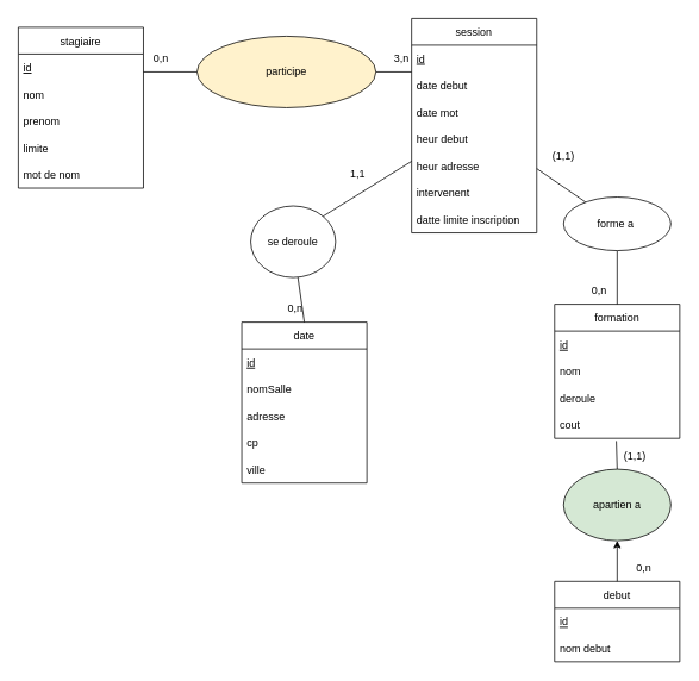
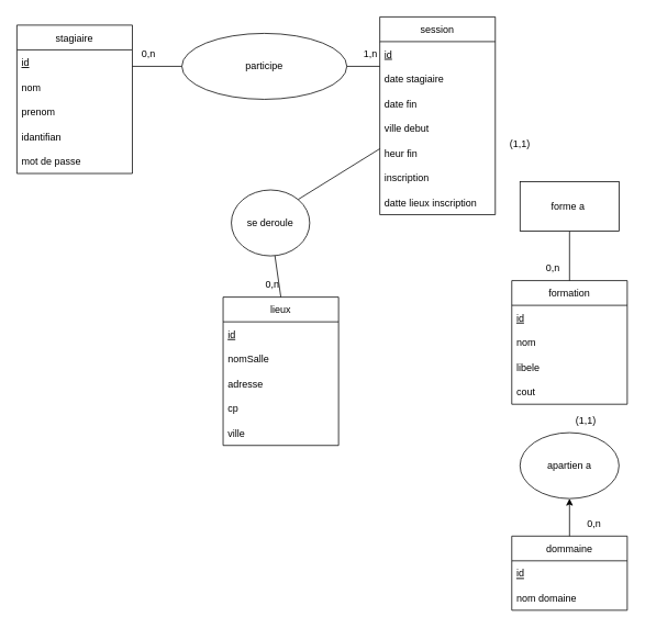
- <mxCell id="26" value="3,n" style="text;html=1;strokeColor=none;fillColor=none;align=center;verticalAlign=middle;whiteSpace=wrap;rounded=0;" parent="1" vertex="1"><mxGeometry x="419" y="50" width="60" height="30" as="geometry" /></mxCell>
+ <mxCell id="26" value="1,n" style="text;html=1;strokeColor=none;fillColor=none;align=center;verticalAlign=middle;whiteSpace=wrap;rounded=0;" parent="1" vertex="1"><mxGeometry x="419" y="50" width="60" height="30" as="geometry" /></mxCell>
- <mxCell id="22" value="participe" style="ellipse;whiteSpace=wrap;html=1;fillColor=#fff2cc;" parent="1" vertex="1"><mxGeometry x="220" y="40" width="200" height="80" as="geometry" /></mxCell>
+ <mxCell id="22" value="participe" style="ellipse;whiteSpace=wrap;html=1;" parent="1" vertex="1"><mxGeometry x="220" y="40" width="200" height="80" as="geometry" /></mxCell>
- <mxCell id="16" value="date debut" style="text;strokeColor=none;fillColor=none;align=left;verticalAlign=middle;spacingLeft=4;spacingRight=4;overflow=hidden;points=[[0,0.5],[1,0.5]];portConstraint=eastwest;rotatable=0;" parent="14" vertex="1"><mxGeometry y="60" width="140" height="30" as="geometry" /></mxCell>
+ <mxCell id="16" value="date stagiaire" style="text;strokeColor=none;fillColor=none;align=left;verticalAlign=middle;spacingLeft=4;spacingRight=4;overflow=hidden;points=[[0,0.5],[1,0.5]];portConstraint=eastwest;rotatable=0;" parent="14" vertex="1"><mxGeometry y="60" width="140" height="30" as="geometry" /></mxCell>
- <mxCell id="17" value="date mot" style="text;strokeColor=none;fillColor=none;align=left;verticalAlign=middle;spacingLeft=4;spacingRight=4;overflow=hidden;points=[[0,0.5],[1,0.5]];portConstraint=eastwest;rotatable=0;" parent="14" vertex="1"><mxGeometry y="90" width="140" height="30" as="geometry" /></mxCell>
+ <mxCell id="17" value="date fin" style="text;strokeColor=none;fillColor=none;align=left;verticalAlign=middle;spacingLeft=4;spacingRight=4;overflow=hidden;points=[[0,0.5],[1,0.5]];portConstraint=eastwest;rotatable=0;" parent="14" vertex="1"><mxGeometry y="90" width="140" height="30" as="geometry" /></mxCell>
- <mxCell id="18" value="heur debut" style="text;strokeColor=none;fillColor=none;align=left;verticalAlign=middle;spacingLeft=4;spacingRight=4;overflow=hidden;points=[[0,0.5],[1,0.5]];portConstraint=eastwest;rotatable=0;" vertex="1" parent="14"><mxGeometry y="120" width="140" height="30" as="geometry" /></mxCell>
+ <mxCell id="18" value="ville debut" style="text;strokeColor=none;fillColor=none;align=left;verticalAlign=middle;spacingLeft=4;spacingRight=4;overflow=hidden;points=[[0,0.5],[1,0.5]];portConstraint=eastwest;rotatable=0;" vertex="1" parent="14"><mxGeometry y="120" width="140" height="30" as="geometry" /></mxCell>
- <mxCell id="40" value="limite" style="text;strokeColor=none;fillColor=none;align=left;verticalAlign=middle;spacingLeft=4;spacingRight=4;overflow=hidden;points=[[0,0.5],[1,0.5]];portConstraint=eastwest;rotatable=0;fontStyle=0" parent="36" vertex="1"><mxGeometry y="120" width="140" height="30" as="geometry" /></mxCell>
+ <mxCell id="40" value="idantifian" style="text;strokeColor=none;fillColor=none;align=left;verticalAlign=middle;spacingLeft=4;spacingRight=4;overflow=hidden;points=[[0,0.5],[1,0.5]];portConstraint=eastwest;rotatable=0;fontStyle=0" parent="36" vertex="1"><mxGeometry y="120" width="140" height="30" as="geometry" /></mxCell>
- <mxCell id="19" value="heur adresse" style="text;strokeColor=none;fillColor=none;align=left;verticalAlign=middle;spacingLeft=4;spacingRight=4;overflow=hidden;points=[[0,0.5],[1,0.5]];portConstraint=eastwest;rotatable=0;" vertex="1" parent="14"><mxGeometry y="150" width="140" height="30" as="geometry" /></mxCell>
+ <mxCell id="19" value="heur fin" style="text;strokeColor=none;fillColor=none;align=left;verticalAlign=middle;spacingLeft=4;spacingRight=4;overflow=hidden;points=[[0,0.5],[1,0.5]];portConstraint=eastwest;rotatable=0;" vertex="1" parent="14"><mxGeometry y="150" width="140" height="30" as="geometry" /></mxCell>
- <mxCell id="41" value="mot de nom" style="text;strokeColor=none;fillColor=none;align=left;verticalAlign=middle;spacingLeft=4;spacingRight=4;overflow=hidden;points=[[0,0.5],[1,0.5]];portConstraint=eastwest;rotatable=0;fontStyle=0" vertex="1" parent="36"><mxGeometry y="150" width="140" height="30" as="geometry" /></mxCell>
+ <mxCell id="41" value="mot de passe" style="text;strokeColor=none;fillColor=none;align=left;verticalAlign=middle;spacingLeft=4;spacingRight=4;overflow=hidden;points=[[0,0.5],[1,0.5]];portConstraint=eastwest;rotatable=0;fontStyle=0" vertex="1" parent="36"><mxGeometry y="150" width="140" height="30" as="geometry" /></mxCell>
- <mxCell id="32" value="1,1" style="text;html=1;strokeColor=none;fillColor=none;align=center;verticalAlign=middle;whiteSpace=wrap;rounded=0;" parent="1" vertex="1"><mxGeometry x="370" y="180" width="60" height="30" as="geometry" /></mxCell>
- <mxCell id="13" value="" style="edgeStyle=none;rounded=0;orthogonalLoop=1;jettySize=auto;html=1;endArrow=none;endFill=0;" parent="1" source="14" target="31" edge="1"><mxGeometry relative="1" as="geometry" /></mxCell>
- <mxCell id="20" value="intervenent" style="text;strokeColor=none;fillColor=none;align=left;verticalAlign=middle;spacingLeft=4;spacingRight=4;overflow=hidden;points=[[0,0.5],[1,0.5]];portConstraint=eastwest;rotatable=0;" vertex="1" parent="14"><mxGeometry y="180" width="140" height="30" as="geometry" /></mxCell>
+ <mxCell id="20" value="inscription" style="text;strokeColor=none;fillColor=none;align=left;verticalAlign=middle;spacingLeft=4;spacingRight=4;overflow=hidden;points=[[0,0.5],[1,0.5]];portConstraint=eastwest;rotatable=0;" vertex="1" parent="14"><mxGeometry y="180" width="140" height="30" as="geometry" /></mxCell>
- <mxCell id="21" value="datte limite inscription" style="text;strokeColor=none;fillColor=none;align=left;verticalAlign=middle;spacingLeft=4;spacingRight=4;overflow=hidden;points=[[0,0.5],[1,0.5]];portConstraint=eastwest;rotatable=0;" vertex="1" parent="14"><mxGeometry y="210" width="140" height="30" as="geometry" /></mxCell>
+ <mxCell id="21" value="datte lieux inscription" style="text;strokeColor=none;fillColor=none;align=left;verticalAlign=middle;spacingLeft=4;spacingRight=4;overflow=hidden;points=[[0,0.5],[1,0.5]];portConstraint=eastwest;rotatable=0;" vertex="1" parent="14"><mxGeometry y="210" width="140" height="30" as="geometry" /></mxCell>
- <mxCell id="31" value="forme a&amp;nbsp;" style="ellipse;whiteSpace=wrap;html=1;fontStyle=0;startSize=30;" parent="1" vertex="1"><mxGeometry x="630" y="220" width="120" height="60" as="geometry" /></mxCell>
+ <mxCell id="31" value="forme a&amp;nbsp;" style="whiteSpace=wrap;html=1;fontStyle=0;startSize=30;rounded=0;" parent="1" vertex="1"><mxGeometry x="630" y="220" width="120" height="60" as="geometry" /></mxCell>
- <mxCell id="7" value="date" style="swimlane;fontStyle=0;childLayout=stackLayout;horizontal=1;startSize=30;horizontalStack=0;resizeParent=1;resizeParentMax=0;resizeLast=0;collapsible=1;marginBottom=0;" parent="1" vertex="1"><mxGeometry x="270" y="360" width="140" height="180" as="geometry" /></mxCell>
+ <mxCell id="7" value="lieux" style="swimlane;fontStyle=0;childLayout=stackLayout;horizontal=1;startSize=30;horizontalStack=0;resizeParent=1;resizeParentMax=0;resizeLast=0;collapsible=1;marginBottom=0;" parent="1" vertex="1"><mxGeometry x="270" y="360" width="140" height="180" as="geometry" /></mxCell>
- <mxCell id="5" value="deroule" style="text;strokeColor=none;fillColor=none;align=left;verticalAlign=middle;spacingLeft=4;spacingRight=4;overflow=hidden;points=[[0,0.5],[1,0.5]];portConstraint=eastwest;rotatable=0;" parent="2" vertex="1"><mxGeometry y="90" width="140" height="30" as="geometry" /></mxCell>
+ <mxCell id="5" value="libele" style="text;strokeColor=none;fillColor=none;align=left;verticalAlign=middle;spacingLeft=4;spacingRight=4;overflow=hidden;points=[[0,0.5],[1,0.5]];portConstraint=eastwest;rotatable=0;" parent="2" vertex="1"><mxGeometry y="90" width="140" height="30" as="geometry" /></mxCell>
- <mxCell id="46" value="" style="endArrow=none;html=1;rounded=0;entryX=0.493;entryY=1.1;entryDx=0;entryDy=0;entryPerimeter=0;exitX=0.5;exitY=0;exitDx=0;exitDy=0;" edge="1" parent="1" source="45" target="6"><mxGeometry width="50" height="50" relative="1" as="geometry"><mxPoint x="370" y="470" as="sourcePoint" /><mxPoint x="420" y="420" as="targetPoint" /></mxGeometry></mxCell>
- <mxCell id="45" value="apartien a" style="ellipse;whiteSpace=wrap;html=1;fillColor=#d5e8d4;" vertex="1" parent="1"><mxGeometry x="630" y="524.5" width="120" height="80" as="geometry" /></mxCell>
+ <mxCell id="45" value="apartien a" style="ellipse;whiteSpace=wrap;html=1;" vertex="1" parent="1"><mxGeometry x="630" y="524.5" width="120" height="80" as="geometry" /></mxCell>
- <mxCell id="42" value="debut" style="swimlane;fontStyle=0;childLayout=stackLayout;horizontal=1;startSize=30;horizontalStack=0;resizeParent=1;resizeParentMax=0;resizeLast=0;collapsible=1;marginBottom=0;" vertex="1" parent="1"><mxGeometry x="620" y="650" width="140" height="90" as="geometry" /></mxCell>
+ <mxCell id="42" value="dommaine" style="swimlane;fontStyle=0;childLayout=stackLayout;horizontal=1;startSize=30;horizontalStack=0;resizeParent=1;resizeParentMax=0;resizeLast=0;collapsible=1;marginBottom=0;" vertex="1" parent="1"><mxGeometry x="620" y="650" width="140" height="90" as="geometry" /></mxCell>
- <mxCell id="44" value="nom debut" style="text;strokeColor=none;fillColor=none;align=left;verticalAlign=middle;spacingLeft=4;spacingRight=4;overflow=hidden;points=[[0,0.5],[1,0.5]];portConstraint=eastwest;rotatable=0;" vertex="1" parent="42"><mxGeometry y="60" width="140" height="30" as="geometry" /></mxCell>
+ <mxCell id="44" value="nom domaine" style="text;strokeColor=none;fillColor=none;align=left;verticalAlign=middle;spacingLeft=4;spacingRight=4;overflow=hidden;points=[[0,0.5],[1,0.5]];portConstraint=eastwest;rotatable=0;" vertex="1" parent="42"><mxGeometry y="60" width="140" height="30" as="geometry" /></mxCell>
